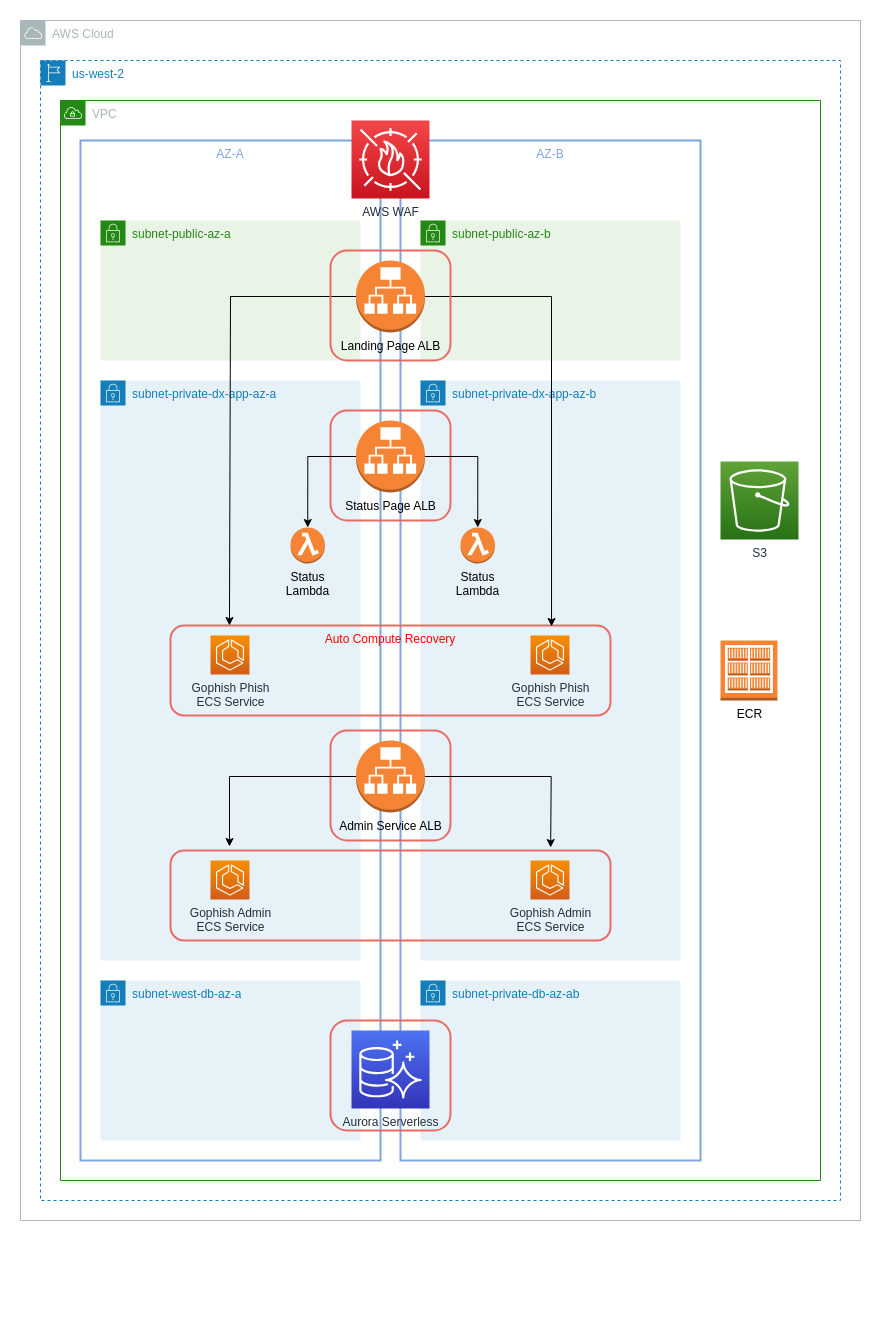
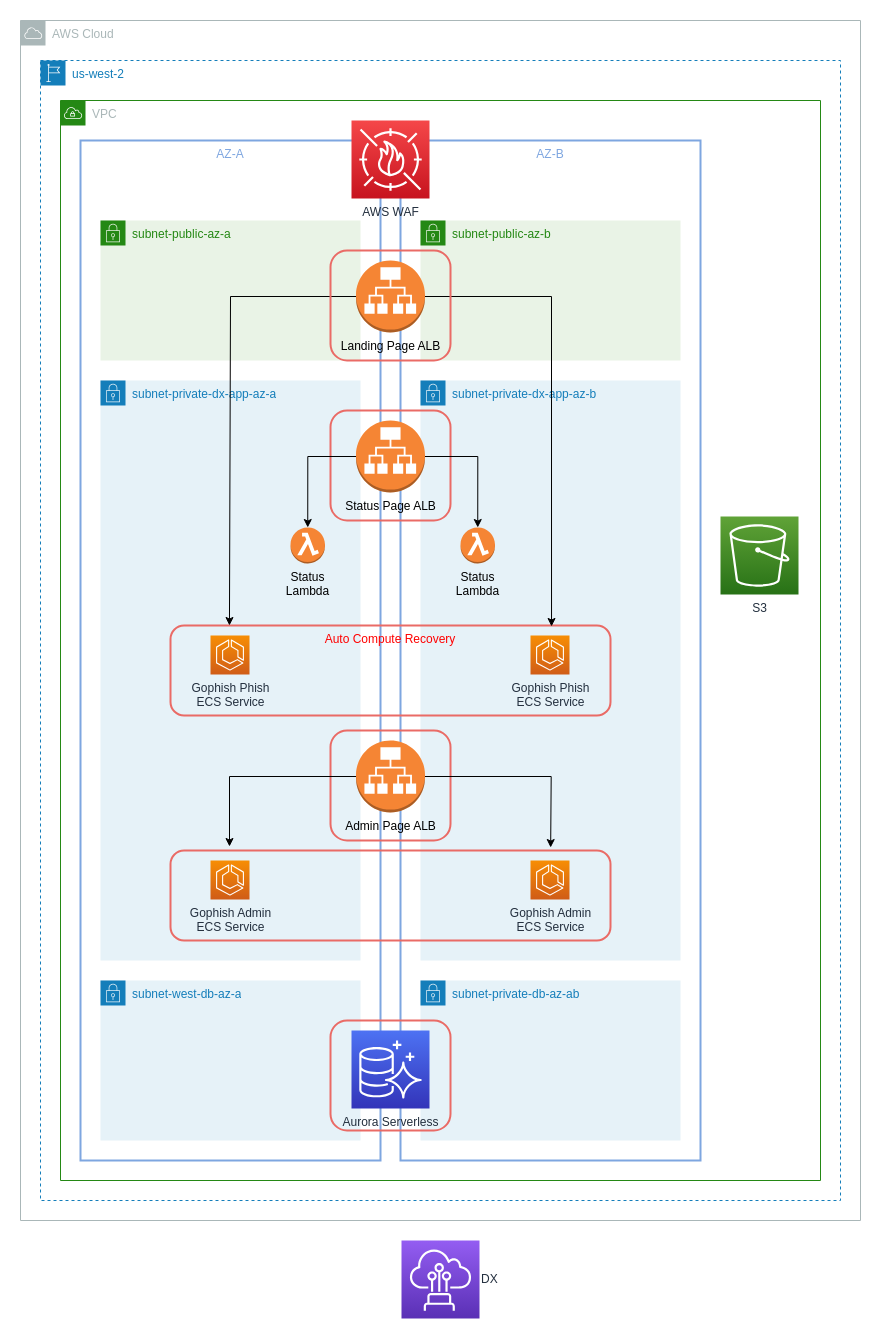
- <mxCell id="27" value="&lt;div&gt;S3&lt;/div&gt;" style="points=[[0,0,0],[0.25,0,0],[0.5,0,0],[0.75,0,0],[1,0,0],[0,1,0],[0.25,1,0],[0.5,1,0],[0.75,1,0],[1,1,0],[0,0.25,0],[0,0.5,0],[0,0.75,0],[1,0.25,0],[1,0.5,0],[1,0.75,0]];outlineConnect=0;fontColor=#232F3E;gradientColor=#60A337;gradientDirection=north;fillColor=#277116;strokeColor=#ffffff;dashed=0;verticalLabelPosition=bottom;verticalAlign=top;align=center;html=1;fontSize=12;fontStyle=0;aspect=fixed;shape=mxgraph.aws4.resourceIcon;resIcon=mxgraph.aws4.s3;" parent="1" vertex="1"><mxGeometry x="720" y="461" width="78" height="78" as="geometry" /></mxCell>
+ <mxCell id="27" value="&lt;div&gt;S3&lt;/div&gt;" style="points=[[0,0,0],[0.25,0,0],[0.5,0,0],[0.75,0,0],[1,0,0],[0,1,0],[0.25,1,0],[0.5,1,0],[0.75,1,0],[1,1,0],[0,0.25,0],[0,0.5,0],[0,0.75,0],[1,0.25,0],[1,0.5,0],[1,0.75,0]];outlineConnect=0;fontColor=#232F3E;gradientColor=#60A337;gradientDirection=north;fillColor=#277116;strokeColor=#ffffff;dashed=0;verticalLabelPosition=bottom;verticalAlign=top;align=center;html=1;fontSize=12;fontStyle=0;aspect=fixed;shape=mxgraph.aws4.resourceIcon;resIcon=mxgraph.aws4.s3;" parent="1" vertex="1"><mxGeometry x="720" y="516" width="78" height="78" as="geometry" /></mxCell>
- <mxCell id="26" value="ECR" style="outlineConnect=0;dashed=0;verticalLabelPosition=bottom;verticalAlign=top;align=center;html=1;shape=mxgraph.aws3.ecr_registry;fillColor=#F58534;gradientColor=none;" parent="1" vertex="1"><mxGeometry x="720" y="640" width="57" height="60" as="geometry" /></mxCell>
- <mxCell id="36" value="Admin Service ALB" style="outlineConnect=0;dashed=0;verticalLabelPosition=bottom;verticalAlign=top;align=center;html=1;shape=mxgraph.aws3.application_load_balancer;fillColor=#F58534;gradientColor=none;" parent="1" vertex="1"><mxGeometry x="355.5" y="740" width="69" height="72" as="geometry" /></mxCell>
+ <mxCell id="36" value="Admin Page ALB" style="outlineConnect=0;dashed=0;verticalLabelPosition=bottom;verticalAlign=top;align=center;html=1;shape=mxgraph.aws3.application_load_balancer;fillColor=#F58534;gradientColor=none;" parent="1" vertex="1"><mxGeometry x="355.5" y="740" width="69" height="72" as="geometry" /></mxCell>
+ <mxCell id="25" value="DX" style="points=[[0,0,0],[0.25,0,0],[0.5,0,0],[0.75,0,0],[1,0,0],[0,1,0],[0.25,1,0],[0.5,1,0],[0.75,1,0],[1,1,0],[0,0.25,0],[0,0.5,0],[0,0.75,0],[1,0.25,0],[1,0.5,0],[1,0.75,0]];outlineConnect=0;fontColor=#232F3E;gradientColor=#945DF2;gradientDirection=north;fillColor=#5A30B5;strokeColor=#ffffff;dashed=0;verticalLabelPosition=middle;verticalAlign=middle;align=left;html=1;fontSize=12;fontStyle=0;aspect=fixed;shape=mxgraph.aws4.resourceIcon;resIcon=mxgraph.aws4.direct_connect;labelPosition=right;" parent="1" vertex="1"><mxGeometry x="401" y="1240" width="78" height="78" as="geometry" /></mxCell>
